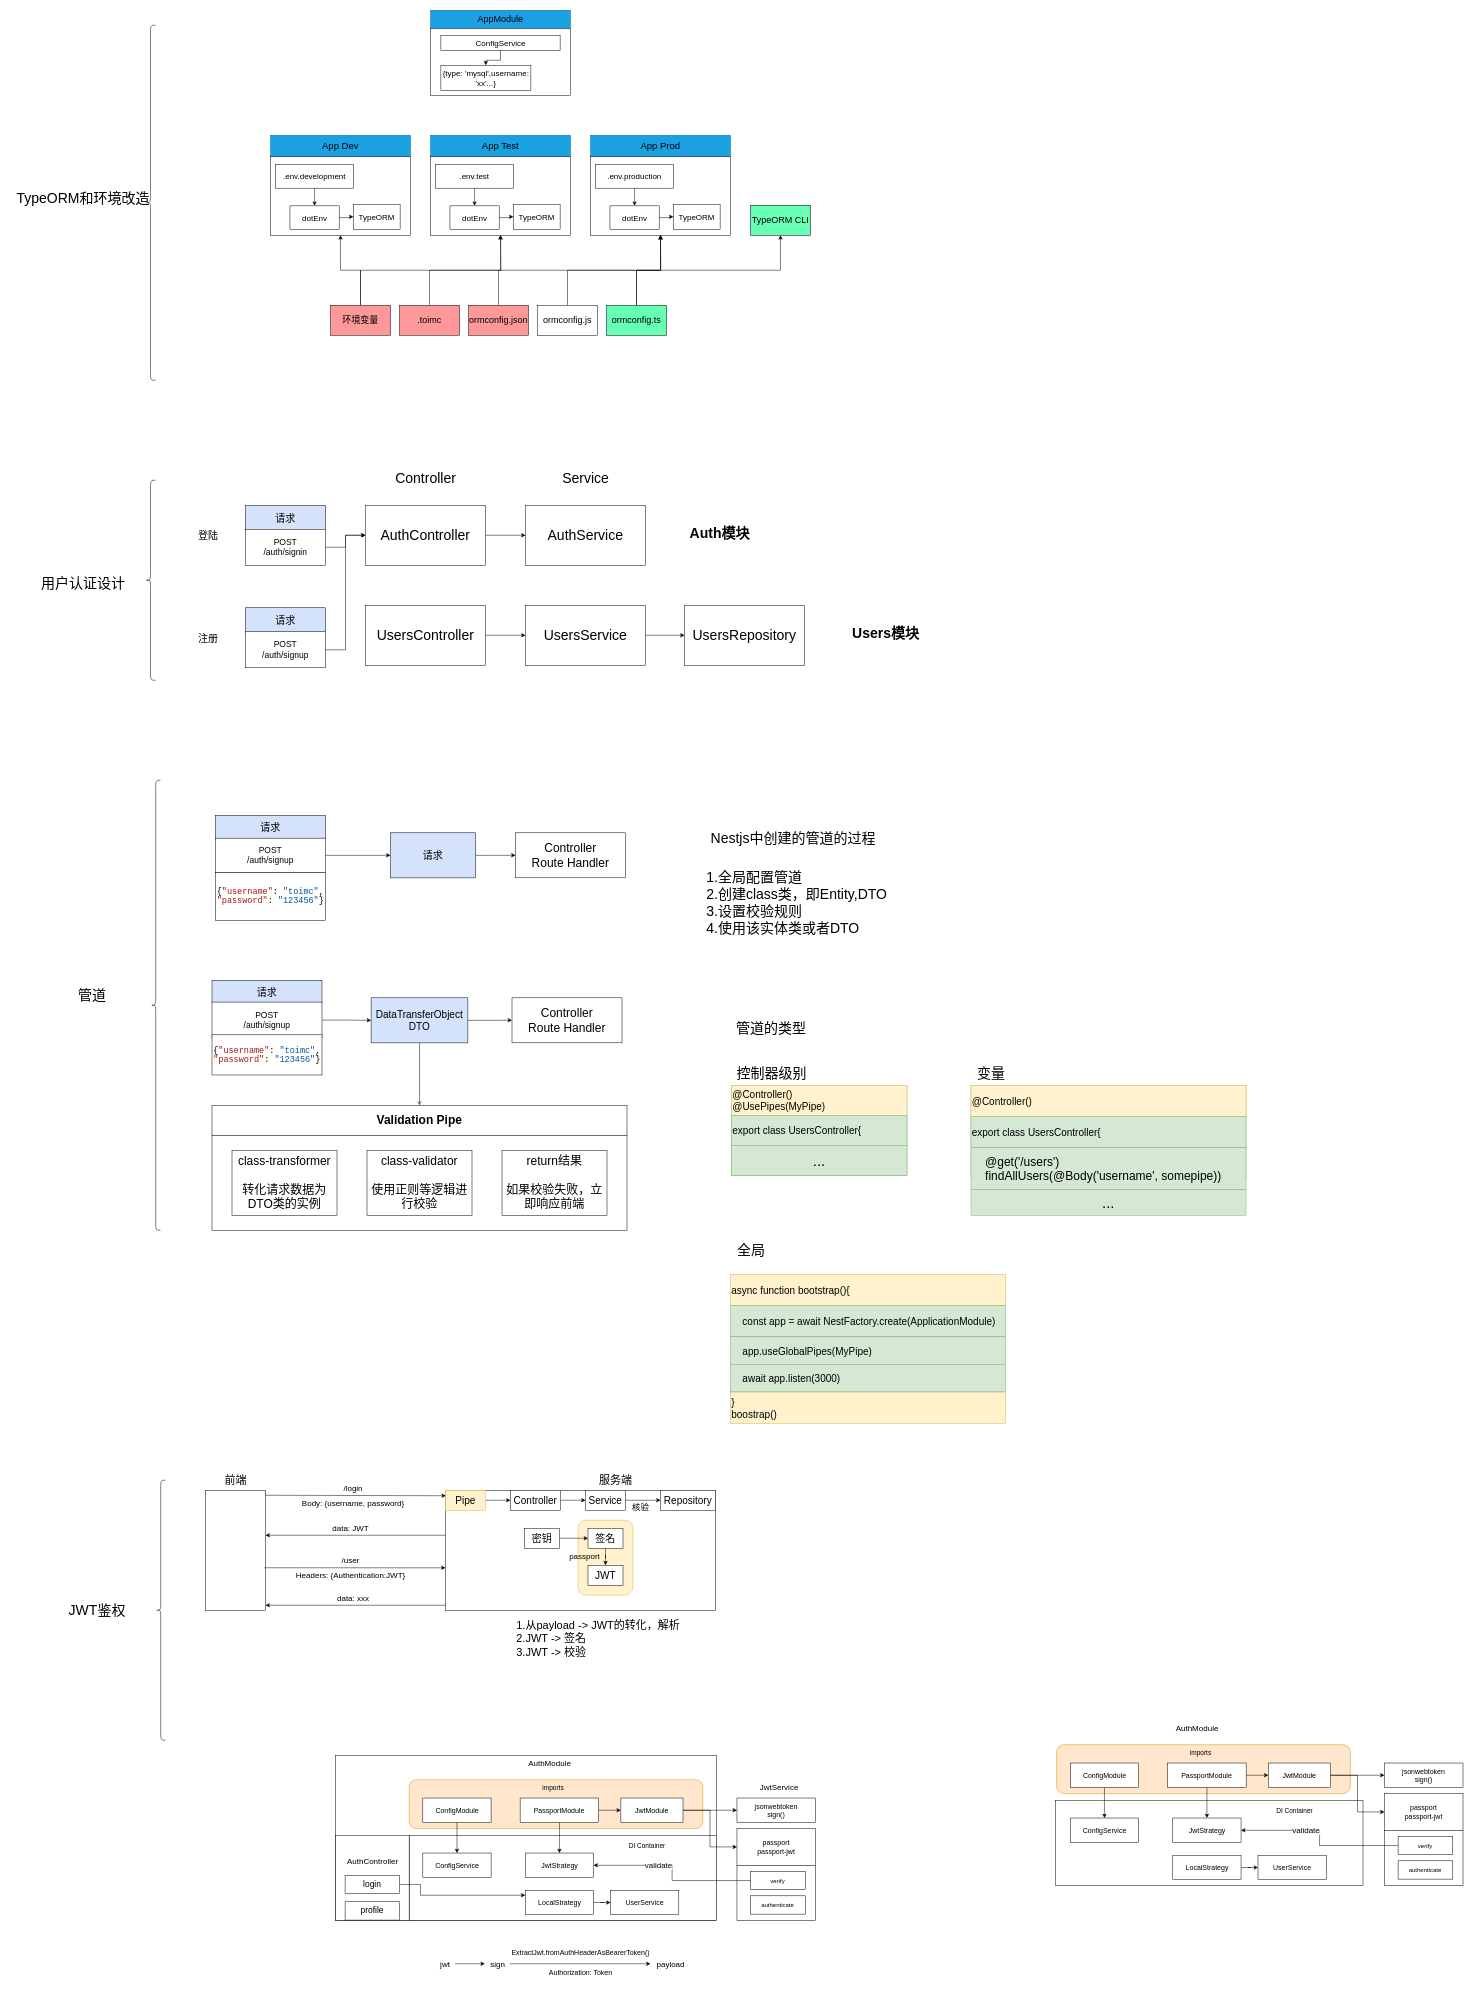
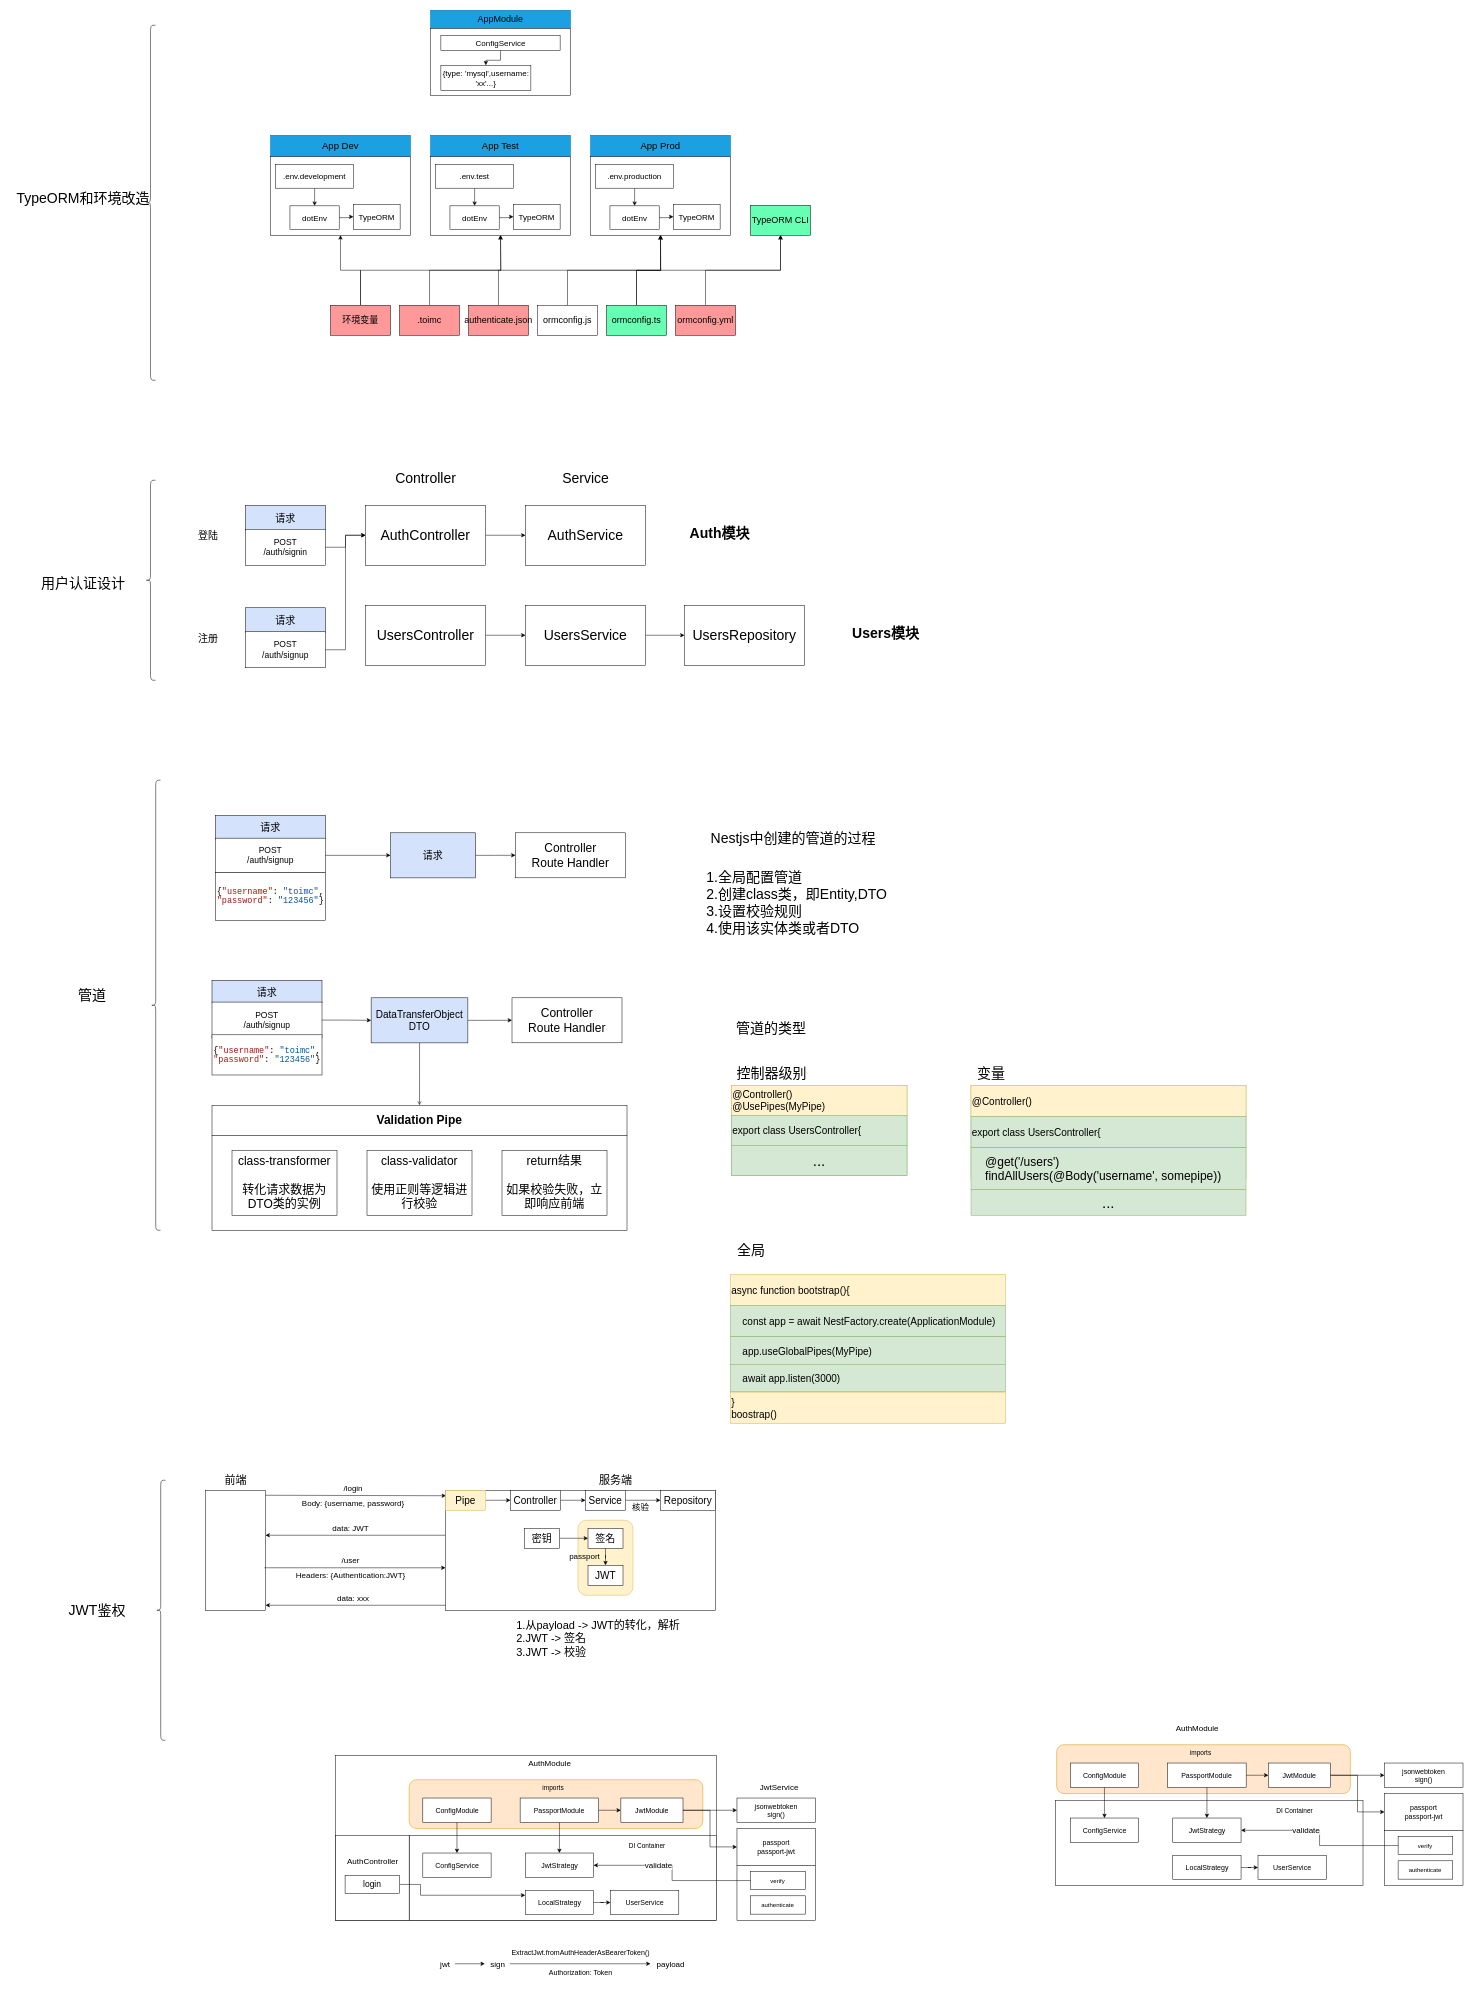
+ <mxCell id="152" style="edgeStyle=orthogonalEdgeStyle;rounded=0;orthogonalLoop=1;jettySize=auto;html=1;entryX=0.5;entryY=1;entryDx=0;entryDy=0;" parent="109" source="153" target="154" edge="1"><mxGeometry relative="1" as="geometry"><Array as="points"><mxPoint x="870" y="520" /><mxPoint x="1020" y="520" /></Array></mxGeometry></mxCell>
- <mxCell id="146" value="ormconfig.json" style="rounded=0;whiteSpace=wrap;html=1;fontSize=18;fillColor=#FF9999;" parent="109" vertex="1"><mxGeometry x="396" y="590" width="120" height="60" as="geometry" /></mxCell>
+ <mxCell id="146" value="authenticate.json" style="rounded=0;whiteSpace=wrap;html=1;fontSize=18;fillColor=#FF9999;" parent="109" vertex="1"><mxGeometry x="396" y="590" width="120" height="60" as="geometry" /></mxCell>
+ <mxCell id="153" value="ormconfig.yml" style="rounded=0;whiteSpace=wrap;html=1;fontSize=18;fillColor=#FF9999;" parent="109" vertex="1"><mxGeometry x="810" y="590" width="120" height="60" as="geometry" /></mxCell>
- <mxCell id="218" value="profile" style="rounded=0;whiteSpace=wrap;html=1;fontSize=17;" vertex="1" parent="1"><mxGeometry x="689.184" y="3803.002" width="109.268" height="36.667" as="geometry" /></mxCell>
